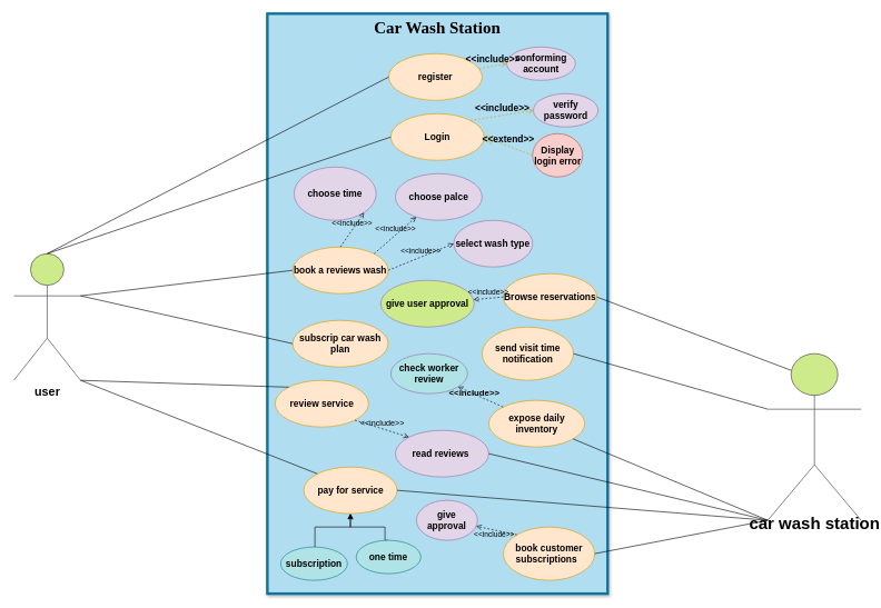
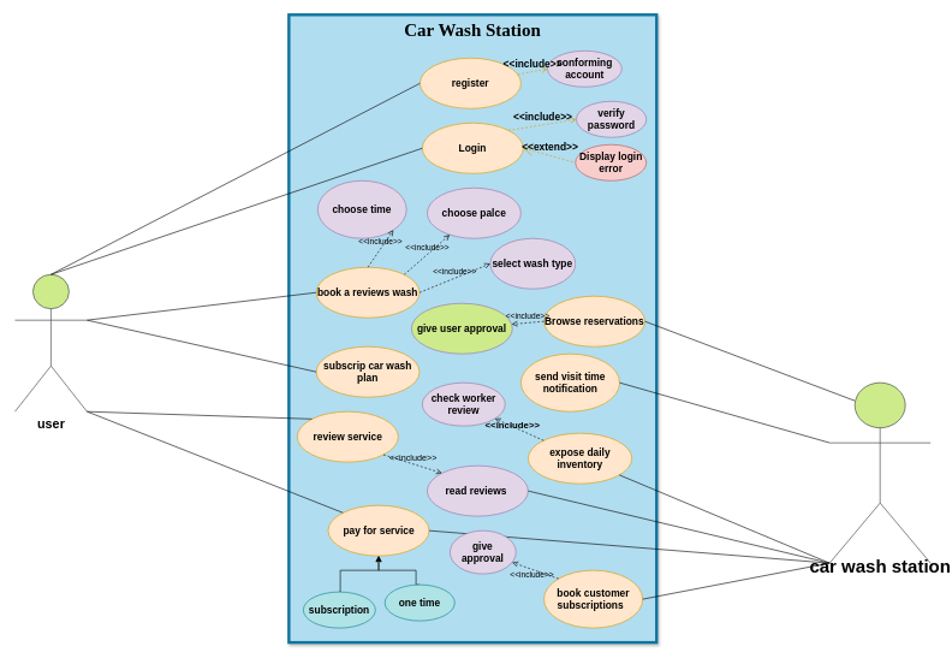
- <mxCell id="10" value="Display login error" style="ellipse;whiteSpace=wrap;html=1;strokeWidth=1;fillColor=#f8cecc;strokeColor=#b85450;fontSize=14;fontStyle=1" parent="1" vertex="1"><mxGeometry x="797.5" y="200" width="75" height="65" as="geometry" /></mxCell>
+ <mxCell id="10" value="Display login error" style="ellipse;whiteSpace=wrap;html=1;strokeWidth=1;fillColor=#f8cecc;strokeColor=#b85450;fontSize=14;fontStyle=1" parent="1" vertex="1"><mxGeometry x="797.5" y="200" width="98.25" height="50" as="geometry" /></mxCell>
- <mxCell id="22" value="check worker review" style="ellipse;whiteSpace=wrap;html=1;strokeWidth=1;fillColor=#b0e3e6;strokeColor=#9673a6;fontSize=14;fontStyle=1;" parent="1" vertex="1"><mxGeometry x="585" y="530" width="115" height="60" as="geometry" /></mxCell>
+ <mxCell id="22" value="check worker review" style="ellipse;whiteSpace=wrap;html=1;strokeWidth=1;fillColor=#e1d5e7;strokeColor=#9673a6;fontSize=14;fontStyle=1" parent="1" vertex="1"><mxGeometry x="585" y="530" width="115" height="60" as="geometry" /></mxCell>
- <mxCell id="49" value="give approval" style="ellipse;whiteSpace=wrap;html=1;strokeWidth=1;fillColor=#e1d5e7;strokeColor=#9673a6;fontSize=14;fontStyle=1" vertex="1" parent="1"><mxGeometry x="623.44" y="750" width="91.56" height="60" as="geometry" /></mxCell>
+ <mxCell id="49" value="give approval" style="ellipse;whiteSpace=wrap;html=1;strokeWidth=1;fillColor=#e1d5e7;strokeColor=#9673a6;fontSize=14;fontStyle=1" vertex="1" parent="1"><mxGeometry x="623.44" y="735" width="91.56" height="60" as="geometry" /></mxCell>
